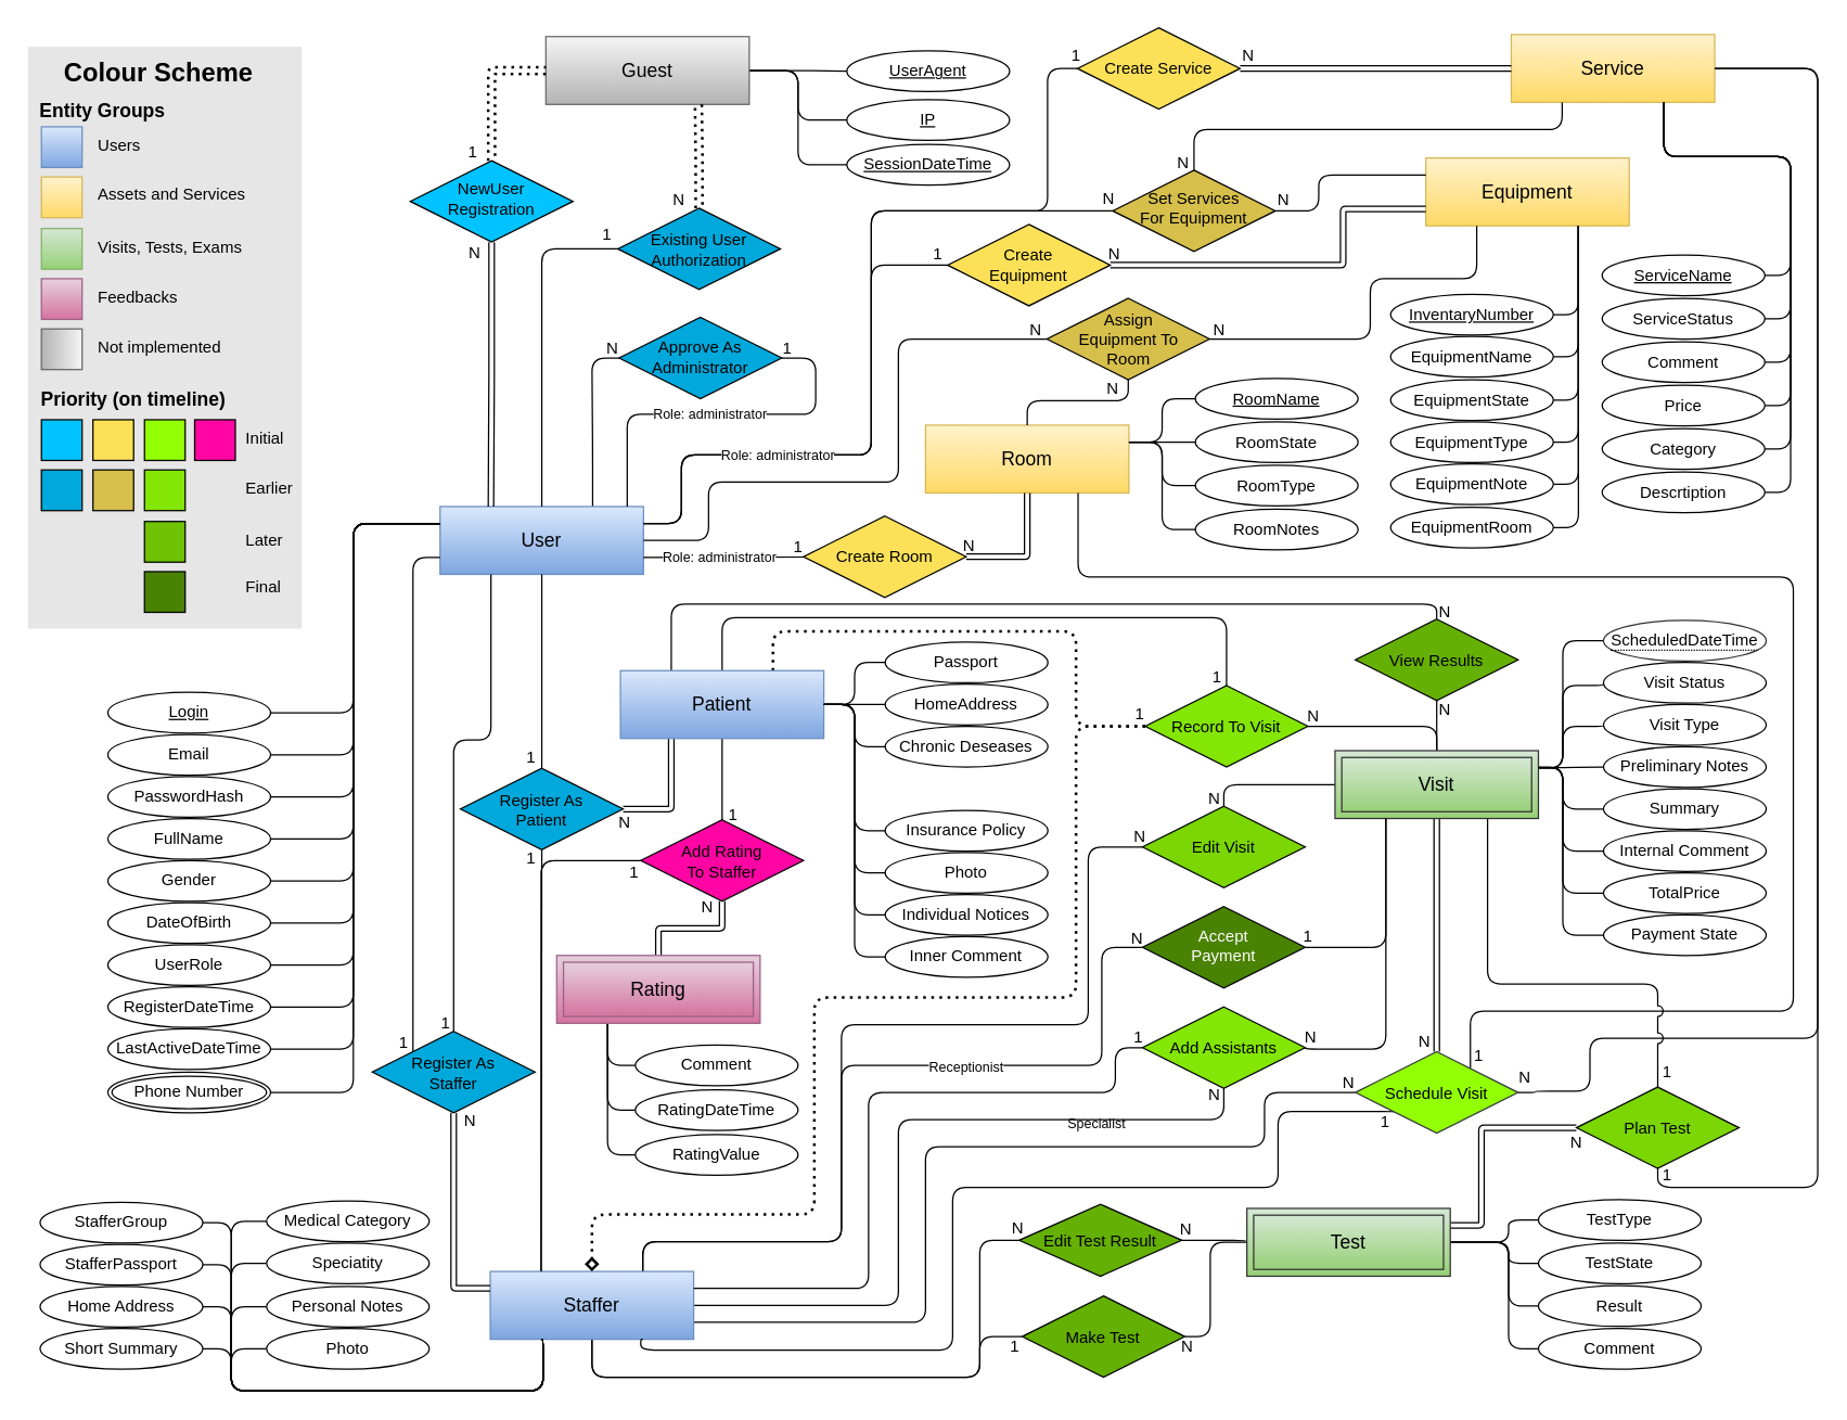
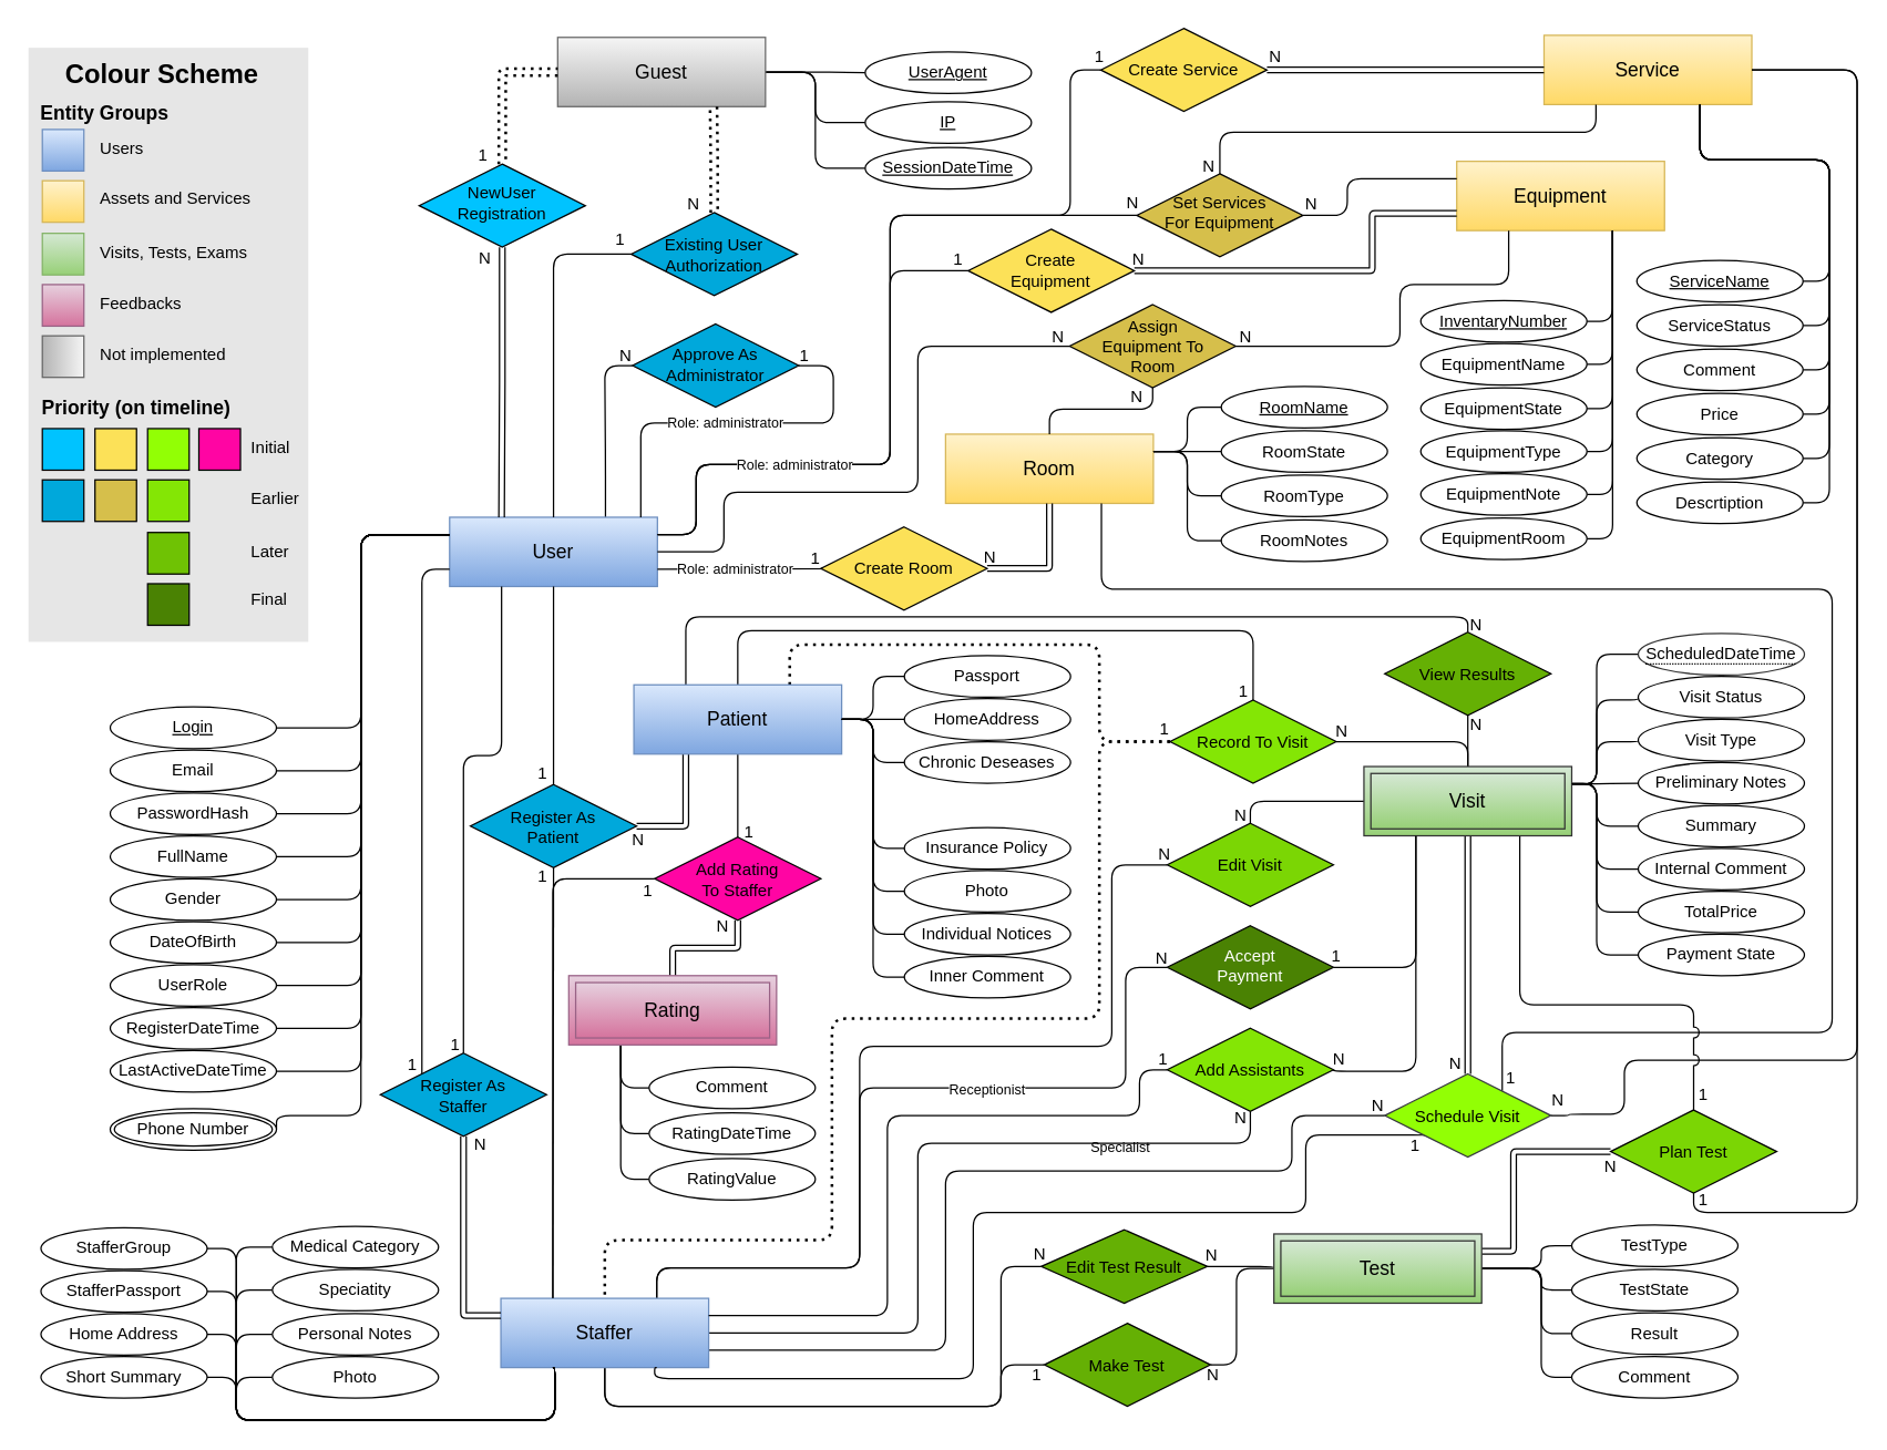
- <mxCell id="266" value="Phone Number" style="ellipse;shape=doubleEllipse;margin=3;whiteSpace=wrap;html=1;align=center;fontSize=12;" parent="1" vertex="1"><mxGeometry x="79" y="790" width="120" height="30" as="geometry" /></mxCell>
+ <mxCell id="266" value="Phone Number" style="ellipse;shape=doubleEllipse;margin=3;whiteSpace=wrap;html=1;align=center;fontSize=12;" parent="1" vertex="1"><mxGeometry x="79" y="800" width="120" height="30" as="geometry" /></mxCell>
- <mxCell id="124" style="edgeStyle=orthogonalEdgeStyle;rounded=1;orthogonalLoop=1;jettySize=auto;html=1;exitX=0;exitY=0.5;exitDx=0;exitDy=0;dashed=1;fontSize=10;endArrow=diamond;endFill=0;dashPattern=1 2;strokeWidth=2;entryX=0.5;entryY=0;entryDx=0;entryDy=0;" parent="1" source="125" target="21" edge="1"><mxGeometry relative="1" as="geometry"><Array as="points"><mxPoint x="793" y="535" /><mxPoint x="793" y="735" /><mxPoint x="600" y="735" /><mxPoint x="600" y="895" /><mxPoint x="436" y="895" /></Array><mxPoint x="436" y="937" as="targetPoint" /></mxGeometry></mxCell>
+ <mxCell id="124" style="edgeStyle=orthogonalEdgeStyle;rounded=1;orthogonalLoop=1;jettySize=auto;html=1;exitX=0;exitY=0.5;exitDx=0;exitDy=0;dashed=1;fontSize=10;endArrow=none;endFill=0;dashPattern=1 2;strokeWidth=2;entryX=0.5;entryY=0;entryDx=0;entryDy=0;" parent="1" source="125" target="21" edge="1"><mxGeometry relative="1" as="geometry"><Array as="points"><mxPoint x="793" y="535" /><mxPoint x="793" y="735" /><mxPoint x="600" y="735" /><mxPoint x="600" y="895" /><mxPoint x="436" y="895" /></Array><mxPoint x="436" y="937" as="targetPoint" /></mxGeometry></mxCell>
